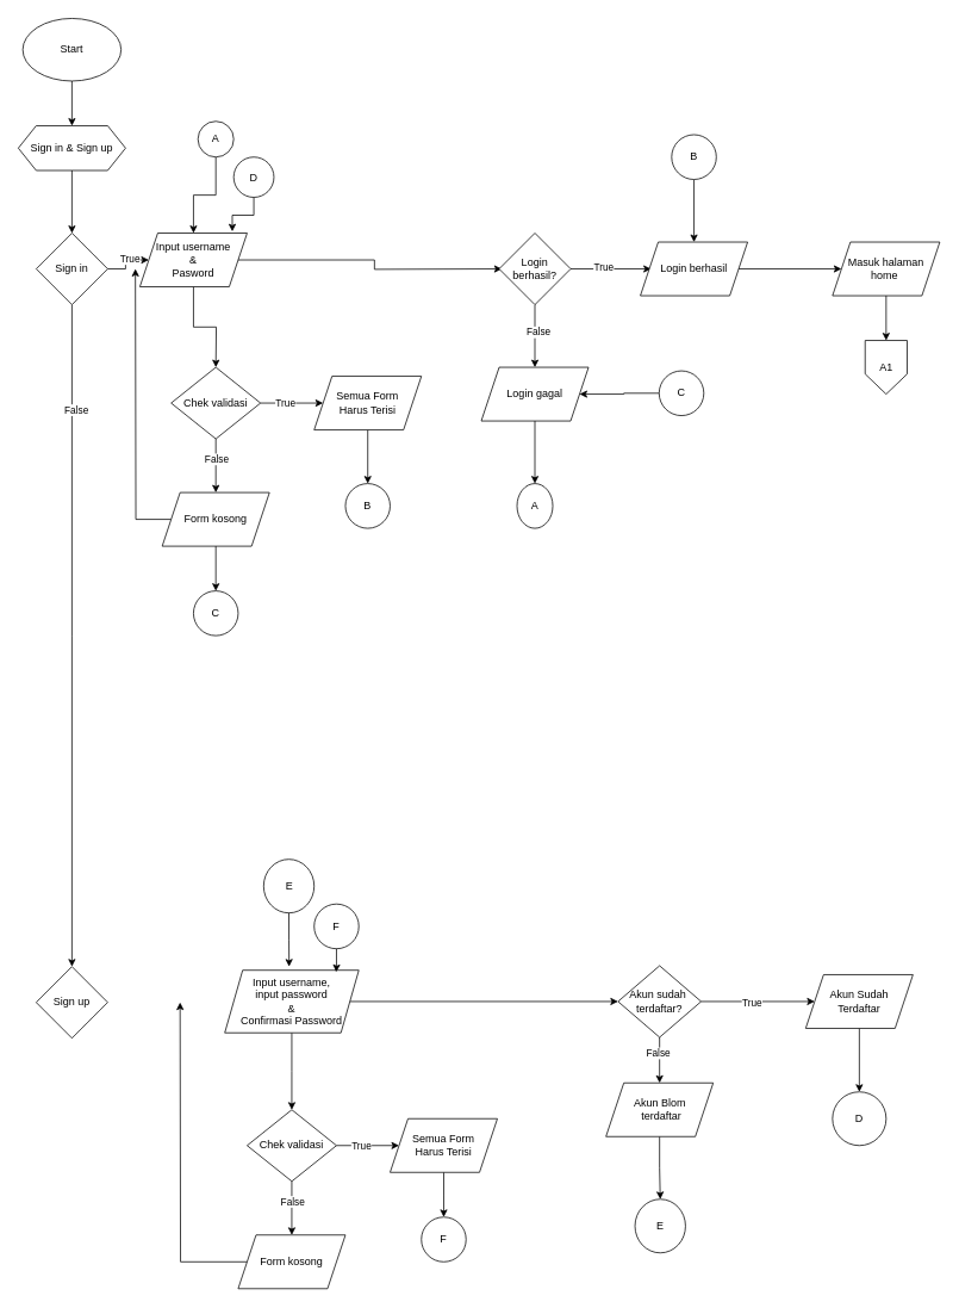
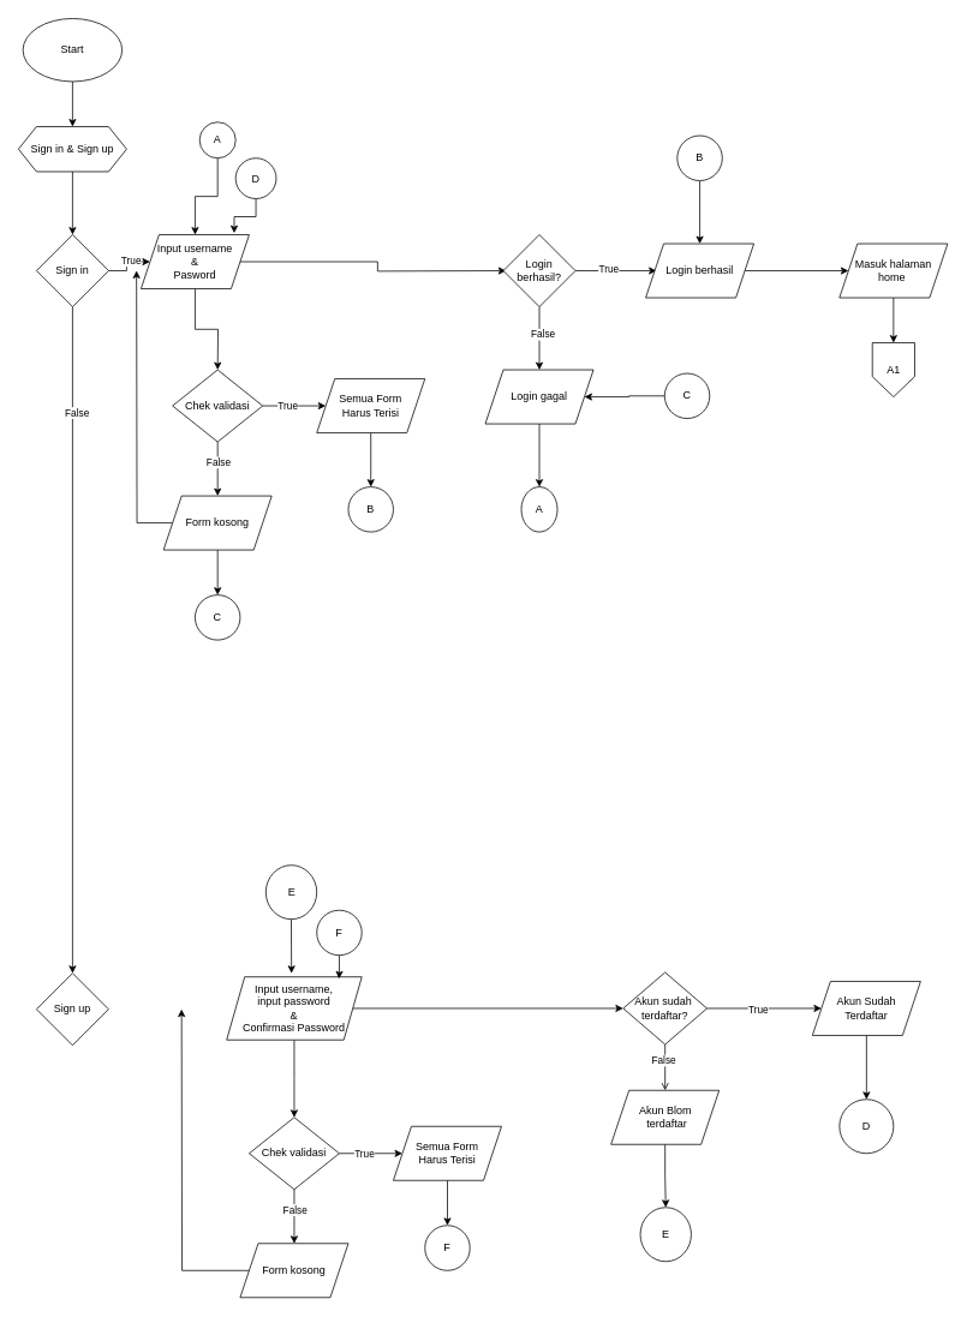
- <mxCell id="50" style="edgeStyle=orthogonalEdgeStyle;rounded=0;orthogonalLoop=1;jettySize=auto;html=1;" parent="1" source="52" target="56" edge="1"><mxGeometry relative="1" as="geometry"><mxPoint x="737.5" y="1240" as="targetPoint" /></mxGeometry></mxCell>
+ <mxCell id="50" style="edgeStyle=orthogonalEdgeStyle;rounded=0;orthogonalLoop=1;jettySize=auto;html=1;endArrow=open;" parent="1" source="52" target="56" edge="1"><mxGeometry relative="1" as="geometry"><mxPoint x="737.5" y="1240" as="targetPoint" /></mxGeometry></mxCell>
